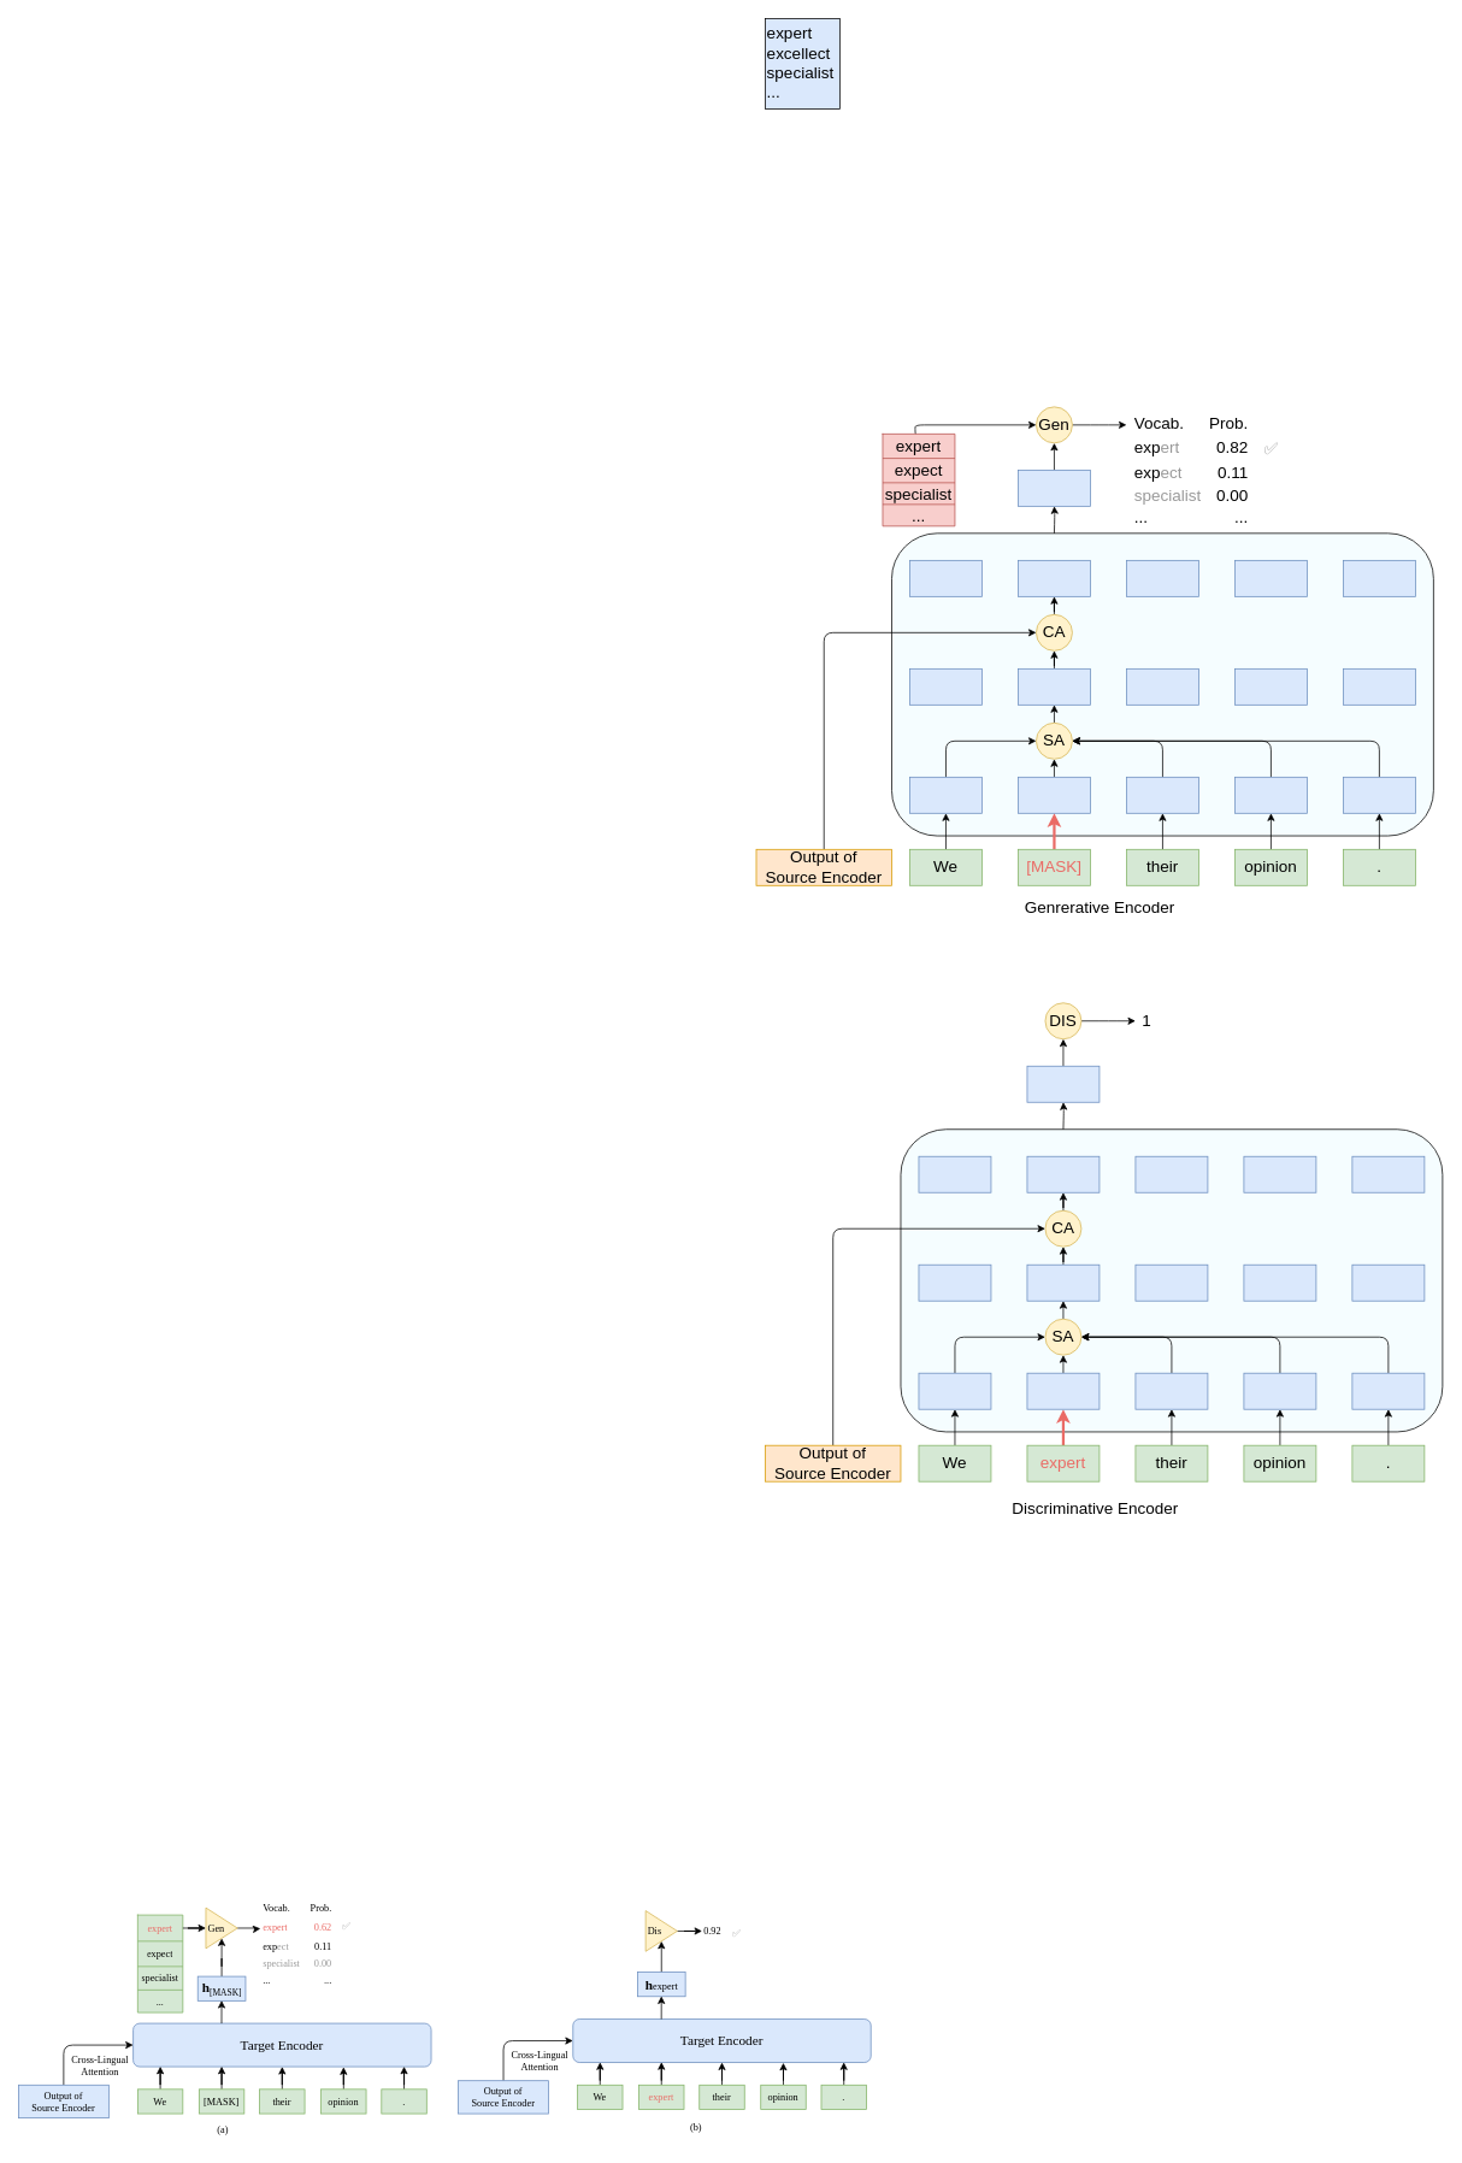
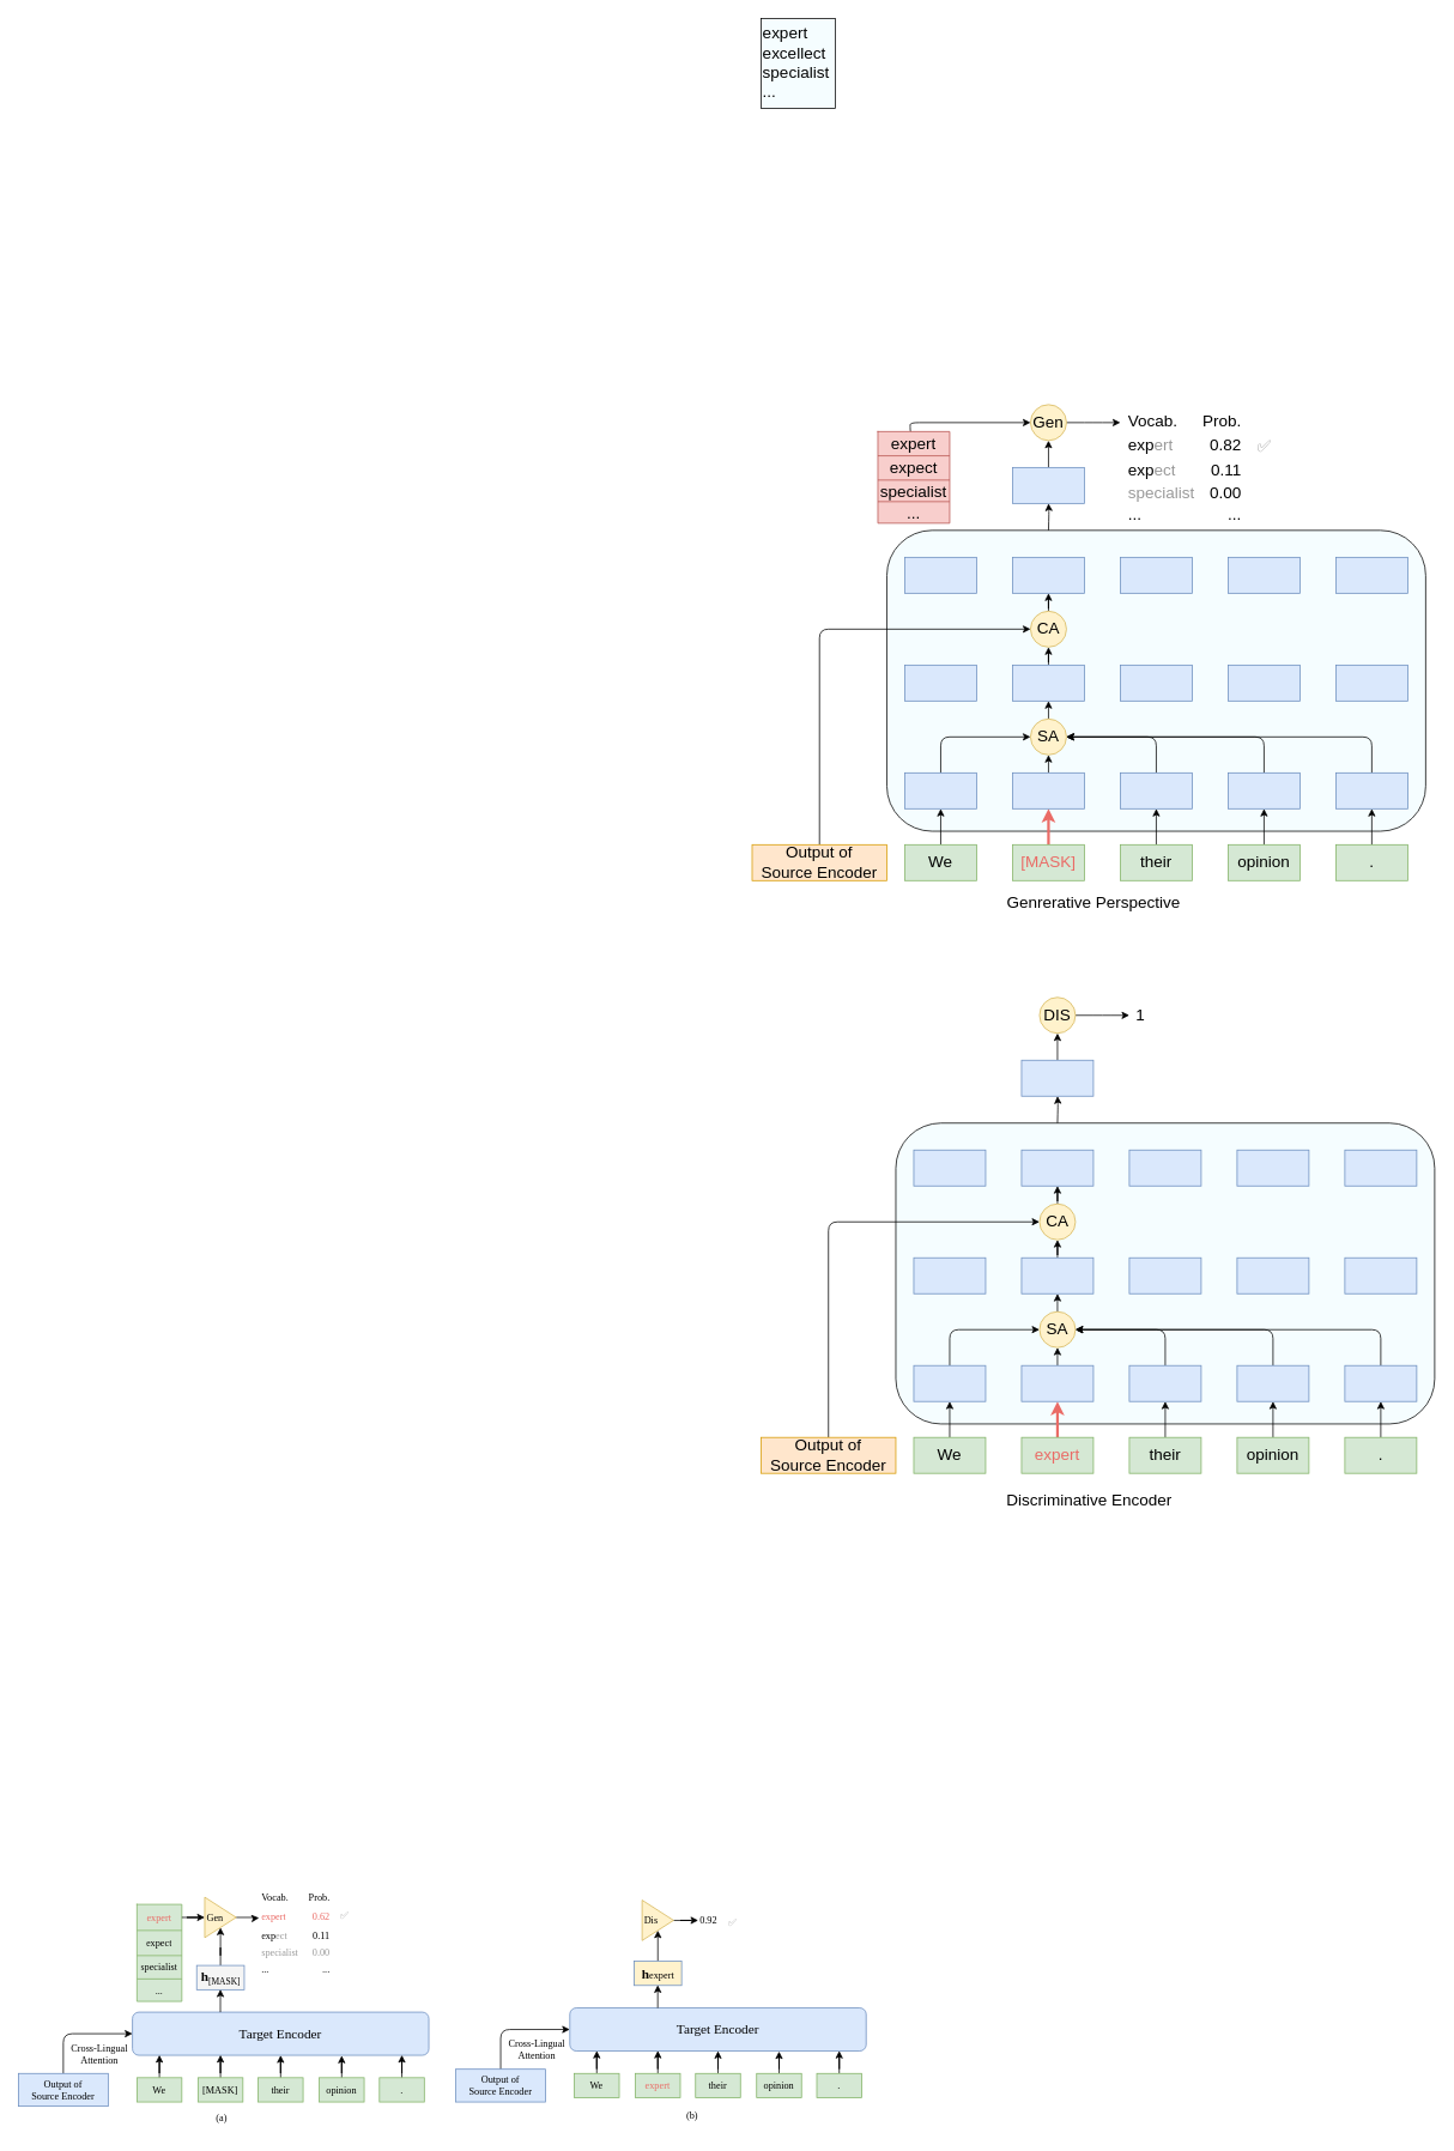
- <mxCell id="55" value="expert&lt;br&gt;excellect&lt;br&gt;specialist&lt;br&gt;...&lt;br&gt;&lt;div style=&quot;&quot;&gt;&lt;/div&gt;" style="rounded=0;whiteSpace=wrap;html=1;fillStyle=auto;strokeColor=#000000;strokeWidth=1;fontSize=18;fillColor=#dae8fc;align=left;" parent="1" vertex="1"><mxGeometry y="20" width="82.5" height="100" as="geometry" x="847" /></mxCell>
+ <mxCell id="55" value="expert&lt;br&gt;excellect&lt;br&gt;specialist&lt;br&gt;...&lt;br&gt;&lt;div style=&quot;&quot;&gt;&lt;/div&gt;" style="rounded=0;whiteSpace=wrap;html=1;fillStyle=auto;strokeColor=#000000;strokeWidth=1;fontSize=18;fillColor=#F5fdFF;align=left;" parent="1" vertex="1"><mxGeometry y="20" width="82.5" height="100" as="geometry" x="847" /></mxCell>
- <mxCell id="117" value="Genrerative Encoder" style="text;html=1;align=center;verticalAlign=middle;resizable=0;points=[];autosize=1;strokeColor=none;fillColor=none;fontSize=18;fontColor=#000000;" parent="1" vertex="1"><mxGeometry x="1107" y="985" width="220" height="40" as="geometry" /></mxCell>
+ <mxCell id="117" value="Genrerative Perspective" style="text;html=1;align=center;verticalAlign=middle;resizable=0;points=[];autosize=1;strokeColor=none;fillColor=none;fontSize=18;fontColor=#000000;" parent="1" vertex="1"><mxGeometry x="1107" y="985" width="220" height="40" as="geometry" /></mxCell>
- <mxCell id="181" value="&lt;font style=&quot;font-weight: bold; font-size: 15px;&quot;&gt;h&lt;/font&gt;&lt;font style=&quot;font-size: 11px;&quot;&gt;expert&lt;/font&gt;" style="rounded=0;whiteSpace=wrap;html=1;fontSize=11;fillColor=#dae8fc;strokeColor=#6c8ebf;fontFamily=Times New Roman;" parent="1" vertex="1"><mxGeometry x="705.5" y="2183.25" width="53" height="27" as="geometry" /></mxCell>
+ <mxCell id="181" value="&lt;font style=&quot;font-weight: bold; font-size: 15px;&quot;&gt;h&lt;/font&gt;&lt;font style=&quot;font-size: 11px;&quot;&gt;expert&lt;/font&gt;" style="rounded=0;whiteSpace=wrap;html=1;fontSize=11;fillColor=#fff2cc;strokeColor=#6c8ebf;fontFamily=Times New Roman;" parent="1" vertex="1"><mxGeometry x="705.5" y="2183.25" width="53" height="27" as="geometry" /></mxCell>
- <mxCell id="134" value="&lt;b style=&quot;&quot;&gt;&lt;font style=&quot;font-size: 15px;&quot;&gt;h&lt;/font&gt;&lt;/b&gt;&lt;font style=&quot;font-size: 12px;&quot;&gt;&lt;sub&gt;[MASK]&lt;/sub&gt;&lt;/font&gt;" style="rounded=0;whiteSpace=wrap;html=1;fontSize=11;fillColor=#dae8fc;strokeColor=#6c8ebf;fontFamily=Times New Roman;" parent="1" vertex="1"><mxGeometry x="218.5" y="2188" width="53" height="27" as="geometry" /></mxCell>
+ <mxCell id="134" value="&lt;b style=&quot;&quot;&gt;&lt;font style=&quot;font-size: 15px;&quot;&gt;h&lt;/font&gt;&lt;/b&gt;&lt;font style=&quot;font-size: 12px;&quot;&gt;&lt;sub&gt;[MASK]&lt;/sub&gt;&lt;/font&gt;" style="rounded=0;whiteSpace=wrap;html=1;fontSize=11;fillColor=#f5f5f5;strokeColor=#6c8ebf;fontFamily=Times New Roman;" parent="1" vertex="1"><mxGeometry x="218.5" y="2188" width="53" height="27" as="geometry" /></mxCell>
